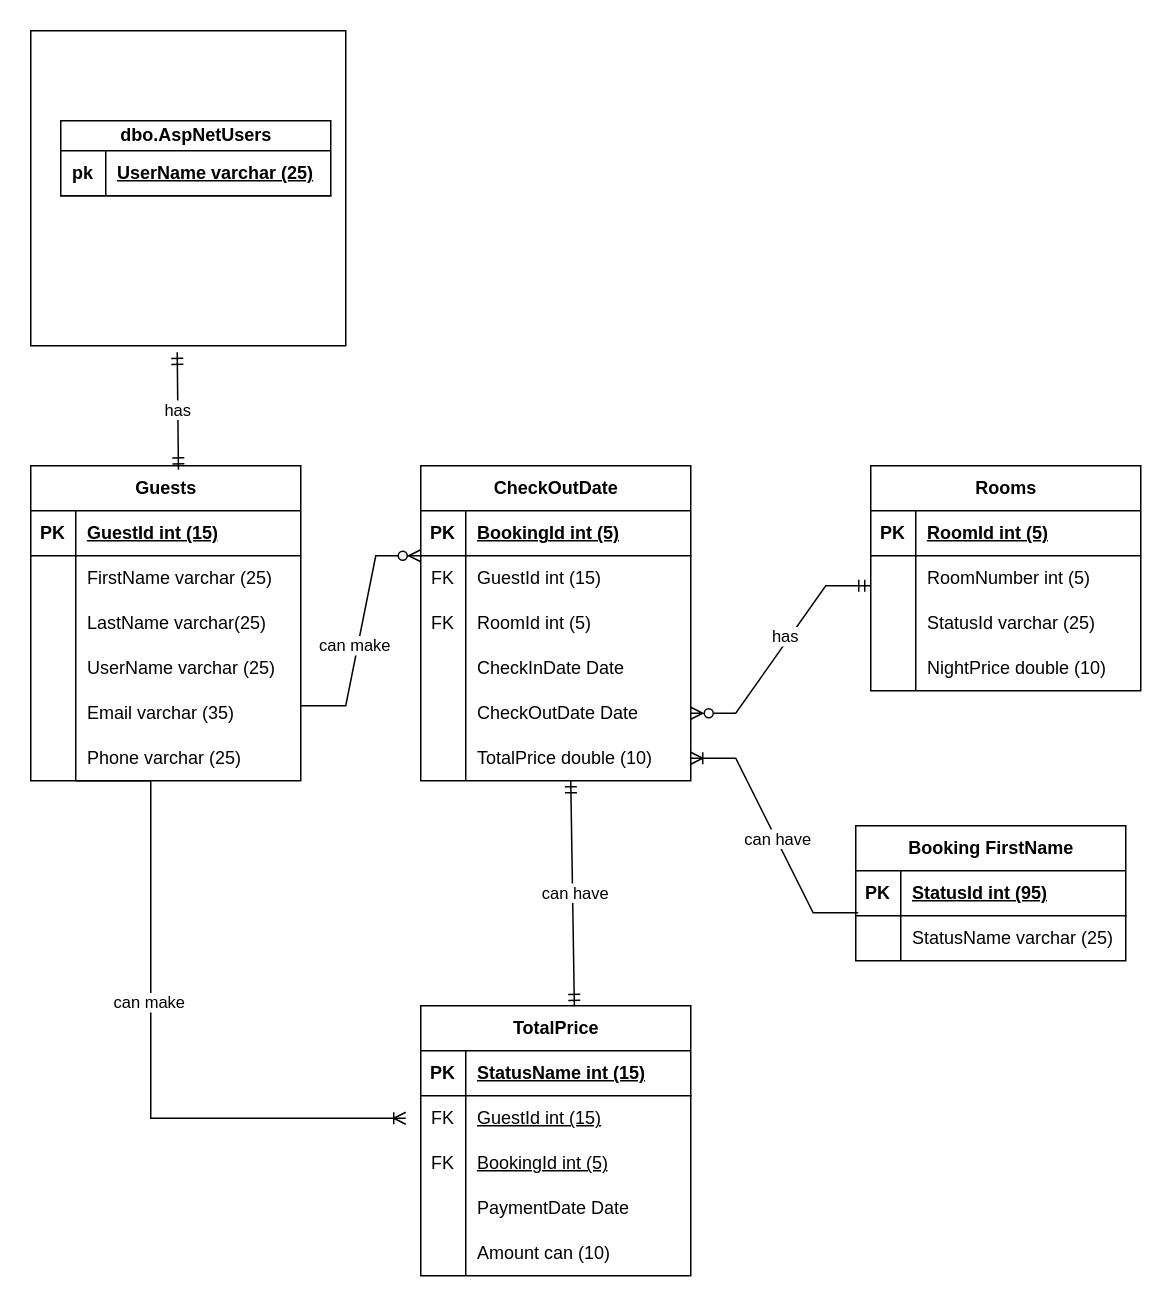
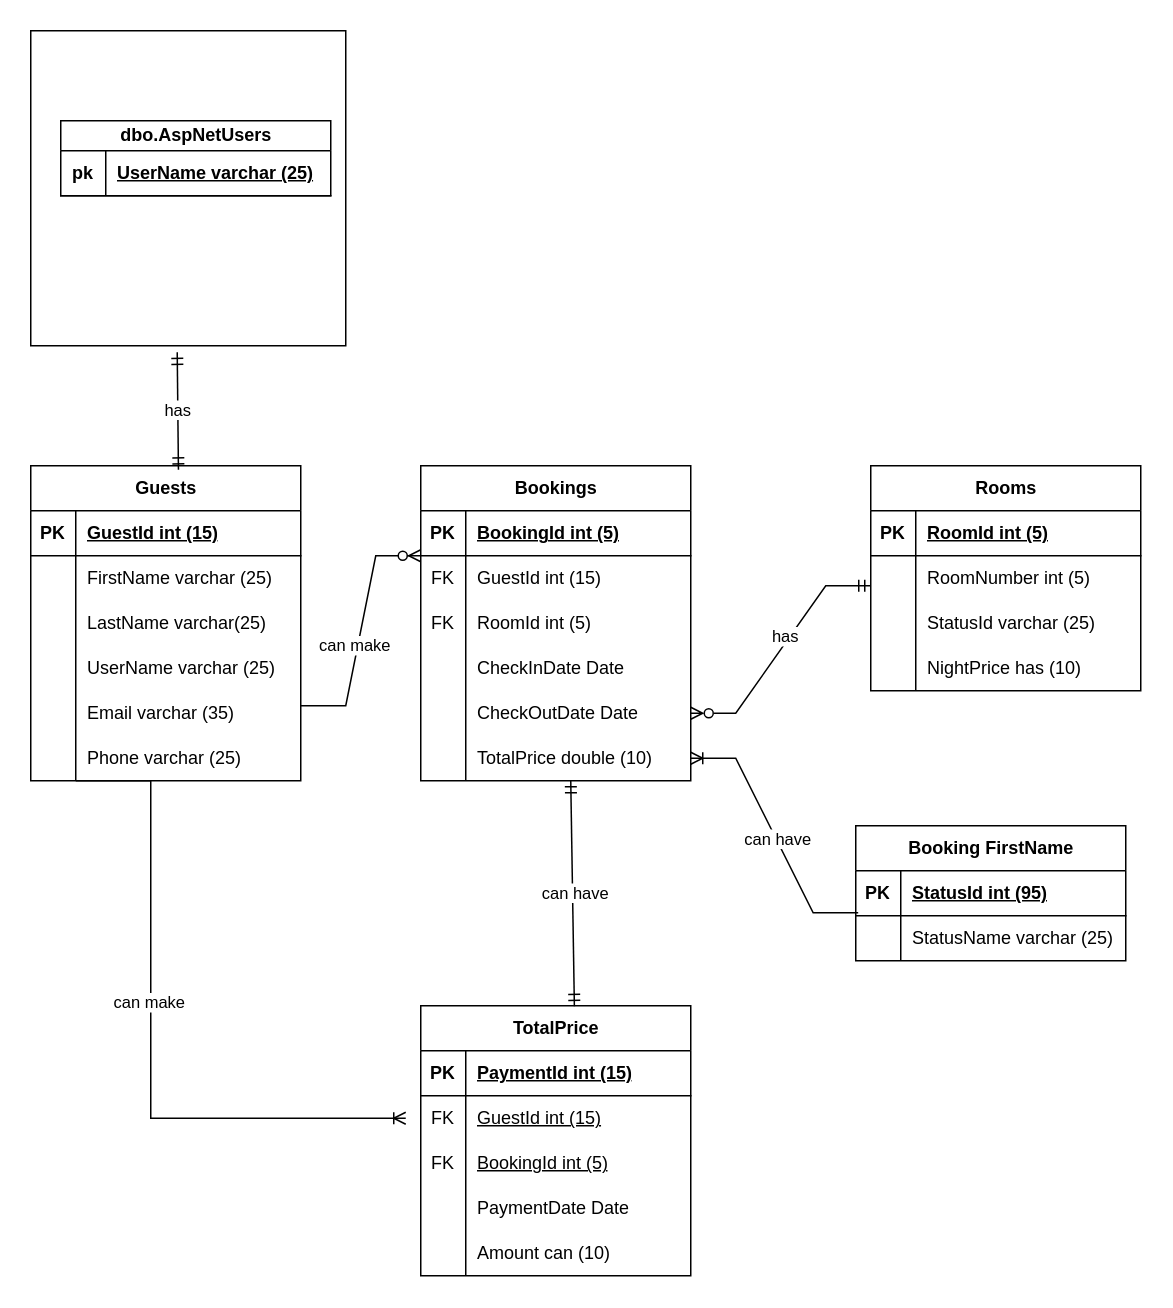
- <mxCell id="2" value="CheckOutDate" style="shape=table;startSize=30;container=1;collapsible=1;childLayout=tableLayout;fixedRows=1;rowLines=0;fontStyle=1;align=center;resizeLast=1;html=1;" parent="1" vertex="1"><mxGeometry x="280" y="310" width="180" height="210" as="geometry" /></mxCell>
+ <mxCell id="2" value="Bookings" style="shape=table;startSize=30;container=1;collapsible=1;childLayout=tableLayout;fixedRows=1;rowLines=0;fontStyle=1;align=center;resizeLast=1;html=1;" parent="1" vertex="1"><mxGeometry x="280" y="310" width="180" height="210" as="geometry" /></mxCell>
- <mxCell id="33" value="NightPrice double (10)" style="shape=partialRectangle;connectable=0;fillColor=none;top=0;left=0;bottom=0;right=0;align=left;spacingLeft=6;overflow=hidden;whiteSpace=wrap;html=1;" parent="31" vertex="1"><mxGeometry x="30" width="150" height="30" as="geometry"><mxRectangle width="150" height="30" as="alternateBounds" /></mxGeometry></mxCell>
+ <mxCell id="33" value="NightPrice has (10)" style="shape=partialRectangle;connectable=0;fillColor=none;top=0;left=0;bottom=0;right=0;align=left;spacingLeft=6;overflow=hidden;whiteSpace=wrap;html=1;" parent="31" vertex="1"><mxGeometry x="30" width="150" height="30" as="geometry"><mxRectangle width="150" height="30" as="alternateBounds" /></mxGeometry></mxCell>
- <mxCell id="60" value="StatusName int (15)" style="shape=partialRectangle;connectable=0;fillColor=none;top=0;left=0;bottom=0;right=0;align=left;spacingLeft=6;fontStyle=5;overflow=hidden;whiteSpace=wrap;html=1;" parent="58" vertex="1"><mxGeometry x="30" width="150" height="30" as="geometry"><mxRectangle width="150" height="30" as="alternateBounds" /></mxGeometry></mxCell>
+ <mxCell id="60" value="PaymentId int (15)" style="shape=partialRectangle;connectable=0;fillColor=none;top=0;left=0;bottom=0;right=0;align=left;spacingLeft=6;fontStyle=5;overflow=hidden;whiteSpace=wrap;html=1;" parent="58" vertex="1"><mxGeometry x="30" width="150" height="30" as="geometry"><mxRectangle width="150" height="30" as="alternateBounds" /></mxGeometry></mxCell>
